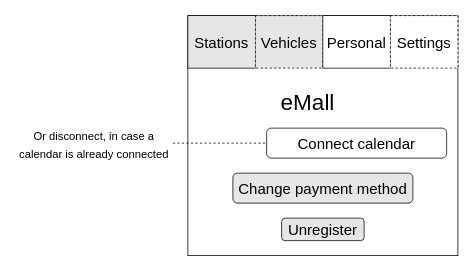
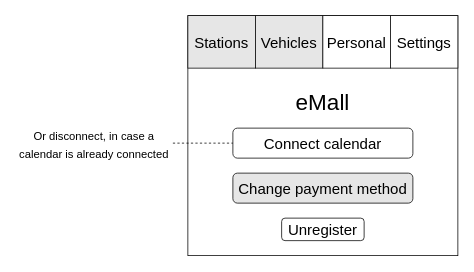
- <mxCell id="4" value="Vehicles" style="rounded=0;whiteSpace=wrap;html=1;fontSize=20;fontColor=#000000;fillColor=#E6E6E6;dashed=1;" parent="1" vertex="1"><mxGeometry x="340" width="90" height="70" as="geometry" y="20" /></mxCell>
+ <mxCell id="4" value="Vehicles" style="rounded=0;whiteSpace=wrap;html=1;fontSize=20;fontColor=#000000;fillColor=#E6E6E6;" parent="1" vertex="1"><mxGeometry x="340" width="90" height="70" as="geometry" y="20" /></mxCell>
- <mxCell id="6" value="Settings" style="rounded=0;whiteSpace=wrap;html=1;fontSize=20;fontColor=#000000;fillColor=#FFFFFF;dashed=1;" parent="1" vertex="1"><mxGeometry x="520" width="90" height="70" as="geometry" y="20" /></mxCell>
+ <mxCell id="6" value="Settings" style="rounded=0;whiteSpace=wrap;html=1;fontSize=20;fontColor=#000000;fillColor=#FFFFFF;" parent="1" vertex="1"><mxGeometry x="520" width="90" height="70" as="geometry" y="20" /></mxCell>
- <mxCell id="9" value="eMall" style="text;html=1;strokeColor=none;fillColor=none;align=center;verticalAlign=middle;whiteSpace=wrap;rounded=0;fontSize=30;fontColor=#000000;" parent="1" vertex="1"><mxGeometry x="360" y="110" width="100" height="50" as="geometry" /></mxCell>
+ <mxCell id="9" value="eMall" style="text;html=1;strokeColor=none;fillColor=none;align=center;verticalAlign=middle;whiteSpace=wrap;rounded=0;fontSize=30;fontColor=#000000;" parent="1" vertex="1"><mxGeometry x="380" y="110" width="100" height="50" as="geometry" /></mxCell>
- <mxCell id="8" value="Connect calendar" style="rounded=1;whiteSpace=wrap;html=1;fontSize=20;fontColor=#000000;strokeColor=#000000;fillColor=#FFFFFF;" parent="1" vertex="1"><mxGeometry x="355" y="170" width="240" height="40" as="geometry" /></mxCell>
+ <mxCell id="8" value="Connect calendar" style="rounded=1;whiteSpace=wrap;html=1;fontSize=20;fontColor=#000000;strokeColor=#000000;fillColor=#FFFFFF;" parent="1" vertex="1"><mxGeometry x="310" y="170" width="240" height="40" as="geometry" /></mxCell>
- <mxCell id="7" value="Unregister" style="rounded=1;whiteSpace=wrap;html=1;fontSize=20;fontColor=#000000;strokeColor=#000000;fillColor=#e6e6e6;" parent="1" vertex="1"><mxGeometry x="375" y="290" width="110" height="30" as="geometry" /></mxCell>
+ <mxCell id="7" value="Unregister" style="rounded=1;whiteSpace=wrap;html=1;fontSize=20;fontColor=#000000;strokeColor=#000000;fillColor=#FFFFFF;" parent="1" vertex="1"><mxGeometry x="375" y="290" width="110" height="30" as="geometry" /></mxCell>
